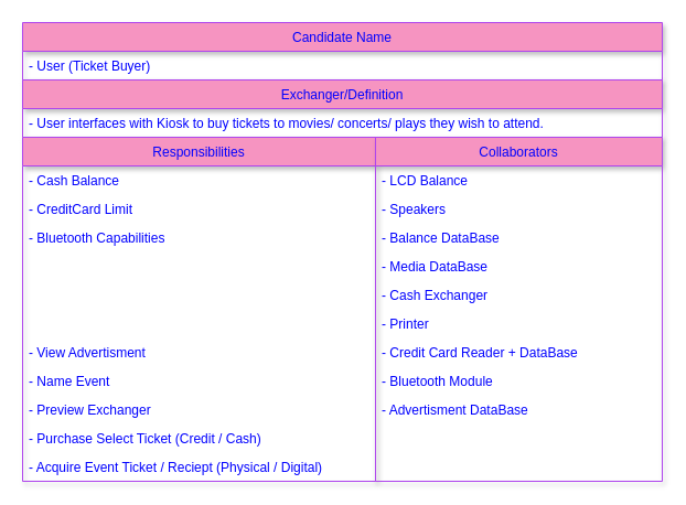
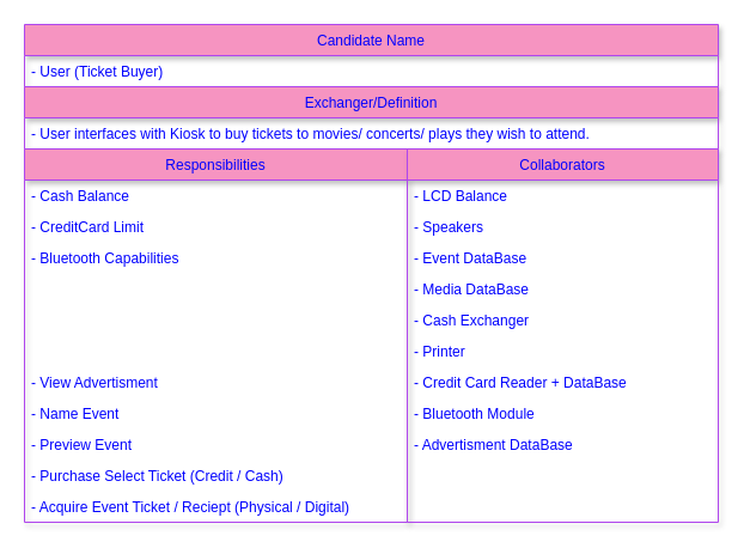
- <mxCell id="21" value="- Balance DataBase" style="text;strokeColor=none;fillColor=none;align=left;verticalAlign=top;spacingLeft=4;spacingRight=4;overflow=hidden;rotatable=0;points=[[0,0.5],[1,0.5]];portConstraint=eastwest;fontColor=#0000FF;shadow=1;" vertex="1" parent="18"><mxGeometry y="78" width="260" height="26" as="geometry" /></mxCell>
+ <mxCell id="21" value="- Event DataBase" style="text;strokeColor=none;fillColor=none;align=left;verticalAlign=top;spacingLeft=4;spacingRight=4;overflow=hidden;rotatable=0;points=[[0,0.5],[1,0.5]];portConstraint=eastwest;fontColor=#0000FF;shadow=1;" vertex="1" parent="18"><mxGeometry y="78" width="260" height="26" as="geometry" /></mxCell>
- <mxCell id="15" value="- Preview Exchanger" style="text;strokeColor=none;fillColor=none;align=left;verticalAlign=top;spacingLeft=4;spacingRight=4;overflow=hidden;rotatable=0;points=[[0,0.5],[1,0.5]];portConstraint=eastwest;fontColor=#0000FF;shadow=1;" vertex="1" parent="6"><mxGeometry y="234" width="320" height="26" as="geometry" /></mxCell>
+ <mxCell id="15" value="- Preview Event" style="text;strokeColor=none;fillColor=none;align=left;verticalAlign=top;spacingLeft=4;spacingRight=4;overflow=hidden;rotatable=0;points=[[0,0.5],[1,0.5]];portConstraint=eastwest;fontColor=#0000FF;shadow=1;" vertex="1" parent="6"><mxGeometry y="234" width="320" height="26" as="geometry" /></mxCell>
